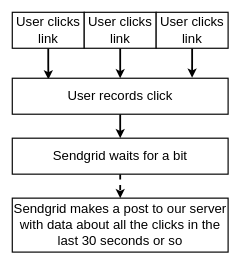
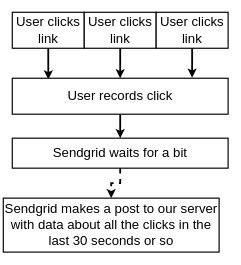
- <mxCell id="11" value="Sendgrid waits for a bit" style="rounded=0;whiteSpace=wrap;html=1;shadow=0;labelBackgroundColor=none;strokeColor=#080808;strokeWidth=2;fillColor=#ffffff;fontSize=22;fontColor=#000000;align=center;" parent="1" vertex="1"><mxGeometry x="20" y="230" width="360" height="60" as="geometry" /></mxCell>
+ <mxCell id="11" value="Sendgrid waits for a bit" style="rounded=0;whiteSpace=wrap;html=1;shadow=0;labelBackgroundColor=none;strokeColor=#080808;strokeWidth=2;fillColor=#ffffff;fontSize=22;fontColor=#000000;align=center;" parent="1" vertex="1"><mxGeometry x="20" y="230" width="360" height="50" as="geometry" /></mxCell>
- <mxCell id="12" value="Sendgrid makes a post to our server with data about all the clicks in the last 30 seconds or so" style="rounded=0;whiteSpace=wrap;html=1;shadow=0;labelBackgroundColor=none;strokeColor=#080808;strokeWidth=2;fillColor=#ffffff;fontSize=22;fontColor=#000000;align=center;" parent="1" vertex="1"><mxGeometry x="20" y="330" width="360" height="90" as="geometry" /></mxCell>
+ <mxCell id="12" value="Sendgrid makes a post to our server with data about all the clicks in the last 30 seconds or so" style="rounded=0;whiteSpace=wrap;html=1;shadow=0;labelBackgroundColor=none;strokeColor=#080808;strokeWidth=2;fillColor=#ffffff;fontSize=22;fontColor=#000000;align=center;" parent="1" vertex="1"><mxGeometry x="5" y="330" width="360" height="90" as="geometry" /></mxCell>
